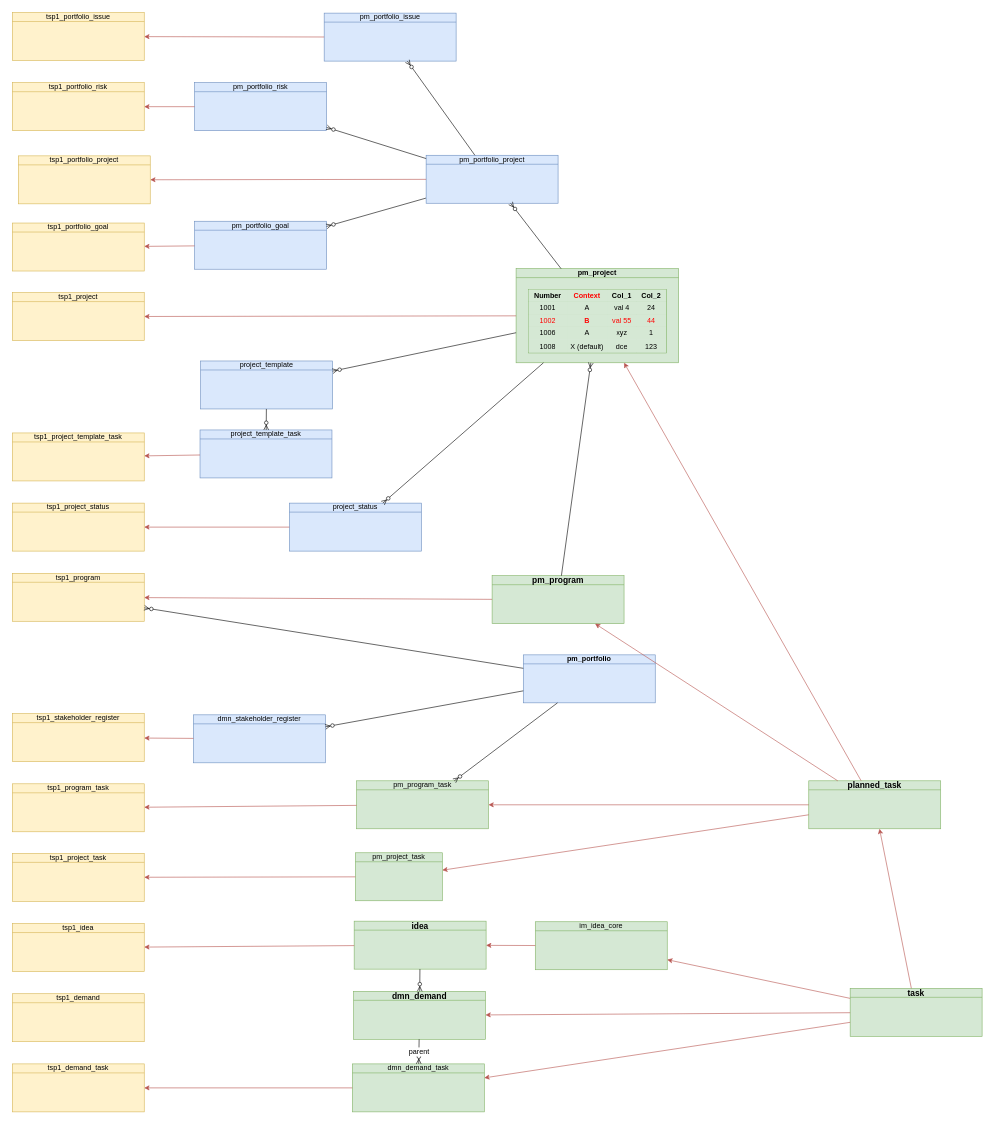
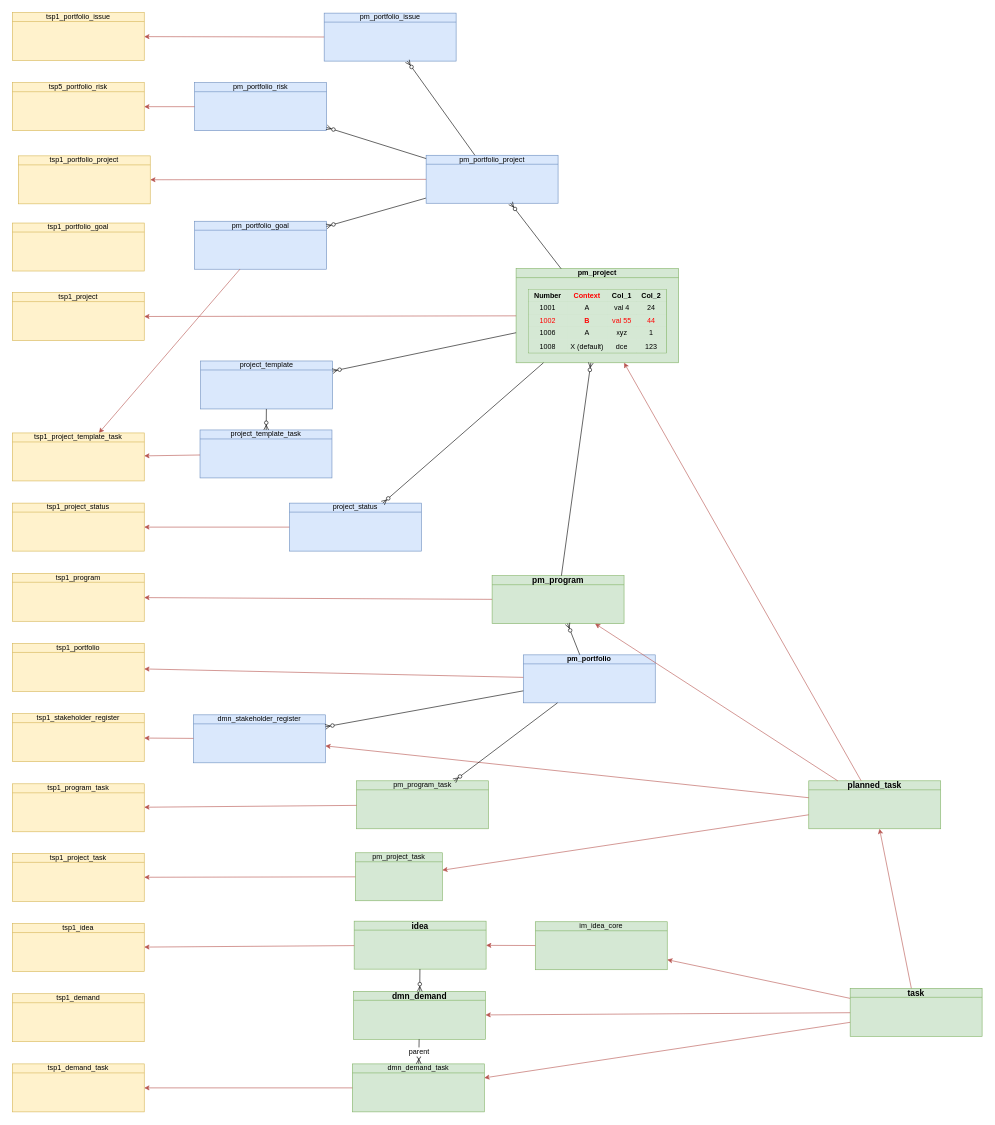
- <mxCell id="64" value="tsp1_portfolio_risk" style="html=1;outlineConnect=0;whiteSpace=wrap;fillColor=#fff2cc;shape=mxgraph.archimate3.businessObject;overflow=fill;strokeColor=#d6b656;" parent="1" vertex="1"><mxGeometry x="20" y="137" width="220" height="80" as="geometry" /></mxCell>
+ <mxCell id="64" value="tsp5_portfolio_risk" style="html=1;outlineConnect=0;whiteSpace=wrap;fillColor=#fff2cc;shape=mxgraph.archimate3.businessObject;overflow=fill;strokeColor=#d6b656;" parent="1" vertex="1"><mxGeometry x="20" y="137" width="220" height="80" as="geometry" /></mxCell>
- <mxCell id="5" value="" style="endArrow=classic;html=1;rounded=0;fillColor=#f8cecc;strokeColor=#b85450;" parent="1" source="2" target="3" edge="1"><mxGeometry width="50" height="50" relative="1" as="geometry"><mxPoint x="53" y="736" as="sourcePoint" /><mxPoint x="103" y="686" as="targetPoint" /></mxGeometry></mxCell>
+ <mxCell id="5" value="" style="endArrow=classic;html=1;rounded=0;fillColor=#f8cecc;strokeColor=#b85450;" parent="1" source="2" target="48" edge="1"><mxGeometry width="50" height="50" relative="1" as="geometry"><mxPoint x="53" y="736" as="sourcePoint" /><mxPoint x="103" y="686" as="targetPoint" /></mxGeometry></mxCell>
- <mxCell id="70" value="" style="fontSize=12;html=1;endArrow=ERzeroToMany;endFill=1;rounded=0;" parent="1" source="19" target="67" edge="1"><mxGeometry width="100" height="100" relative="1" as="geometry"><mxPoint x="867" y="1143" as="sourcePoint" /><mxPoint x="756" y="1227" as="targetPoint" /></mxGeometry></mxCell>
+ <mxCell id="70" value="" style="fontSize=12;html=1;endArrow=ERzeroToMany;endFill=1;rounded=0;" parent="1" source="19" target="66" edge="1"><mxGeometry width="100" height="100" relative="1" as="geometry"><mxPoint x="867" y="1143" as="sourcePoint" /><mxPoint x="756" y="1227" as="targetPoint" /></mxGeometry></mxCell>
+ <mxCell id="37" value="tsp1_portfolio" style="html=1;outlineConnect=0;whiteSpace=wrap;fillColor=#fff2cc;shape=mxgraph.archimate3.businessObject;overflow=fill;strokeColor=#d6b656;" parent="1" vertex="1"><mxGeometry x="20" y="1072" width="220" height="80" as="geometry" /></mxCell>
+ <mxCell id="38" value="" style="endArrow=classic;html=1;rounded=0;fillColor=#f8cecc;strokeColor=#b85450;" parent="1" source="19" target="37" edge="1"><mxGeometry width="50" height="50" relative="1" as="geometry"><mxPoint x="597" y="1265" as="sourcePoint" /><mxPoint x="255" y="1267" as="targetPoint" /></mxGeometry></mxCell>
- <mxCell id="16" value="" style="endArrow=classic;html=1;rounded=0;fillColor=#f8cecc;strokeColor=#b85450;" parent="1" source="13" target="15" edge="1"><mxGeometry width="50" height="50" relative="1" as="geometry"><mxPoint x="1277" y="1129" as="sourcePoint" /><mxPoint x="1060" y="1227" as="targetPoint" /></mxGeometry></mxCell>
+ <mxCell id="16" value="" style="endArrow=classic;html=1;rounded=0;fillColor=#f8cecc;strokeColor=#b85450;" parent="1" source="13" target="58" edge="1"><mxGeometry width="50" height="50" relative="1" as="geometry"><mxPoint x="1277" y="1129" as="sourcePoint" /><mxPoint x="1060" y="1227" as="targetPoint" /></mxGeometry></mxCell>
